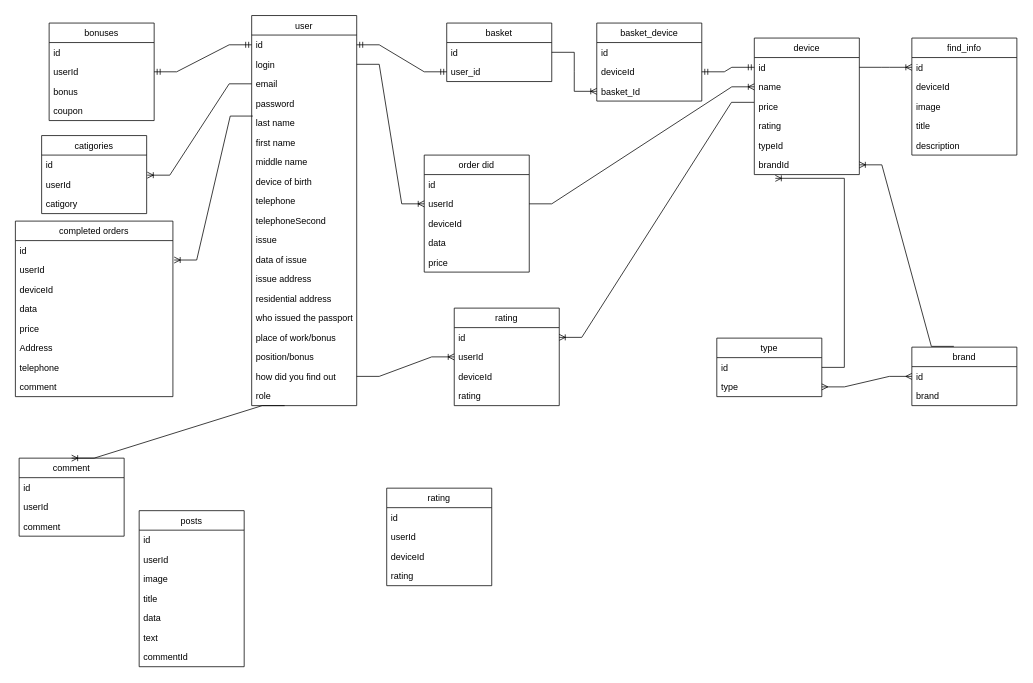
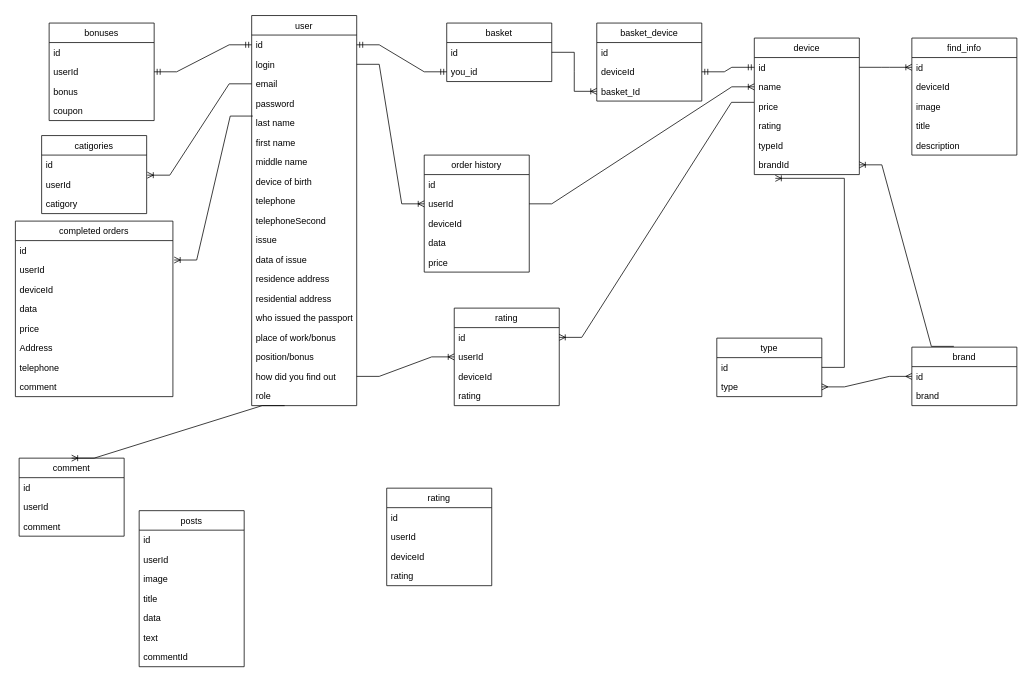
- <mxCell id="24" value="user_id" style="text;strokeColor=none;fillColor=none;align=left;verticalAlign=top;spacingLeft=4;spacingRight=4;overflow=hidden;rotatable=0;points=[[0,0.5],[1,0.5]];portConstraint=eastwest;" parent="22" vertex="1"><mxGeometry y="52" width="140" height="26" as="geometry" /></mxCell>
+ <mxCell id="24" value="you_id" style="text;strokeColor=none;fillColor=none;align=left;verticalAlign=top;spacingLeft=4;spacingRight=4;overflow=hidden;rotatable=0;points=[[0,0.5],[1,0.5]];portConstraint=eastwest;" parent="22" vertex="1"><mxGeometry y="52" width="140" height="26" as="geometry" /></mxCell>
- <mxCell id="62" value="order did" style="swimlane;fontStyle=0;childLayout=stackLayout;horizontal=1;startSize=26;fillColor=none;horizontalStack=0;resizeParent=1;resizeParentMax=0;resizeLast=0;collapsible=1;marginBottom=0;" parent="1" vertex="1"><mxGeometry x="565" y="206" width="140" height="156" as="geometry" /></mxCell>
+ <mxCell id="62" value="order history" style="swimlane;fontStyle=0;childLayout=stackLayout;horizontal=1;startSize=26;fillColor=none;horizontalStack=0;resizeParent=1;resizeParentMax=0;resizeLast=0;collapsible=1;marginBottom=0;" parent="1" vertex="1"><mxGeometry x="565" y="206" width="140" height="156" as="geometry" /></mxCell>
- <mxCell id="15" value="issue address" style="text;strokeColor=none;fillColor=none;align=left;verticalAlign=top;spacingLeft=4;spacingRight=4;overflow=hidden;rotatable=0;points=[[0,0.5],[1,0.5]];portConstraint=eastwest;" parent="2" vertex="1"><mxGeometry y="338" width="140" height="26" as="geometry" /></mxCell>
+ <mxCell id="15" value="residence address" style="text;strokeColor=none;fillColor=none;align=left;verticalAlign=top;spacingLeft=4;spacingRight=4;overflow=hidden;rotatable=0;points=[[0,0.5],[1,0.5]];portConstraint=eastwest;" parent="2" vertex="1"><mxGeometry y="338" width="140" height="26" as="geometry" /></mxCell>
